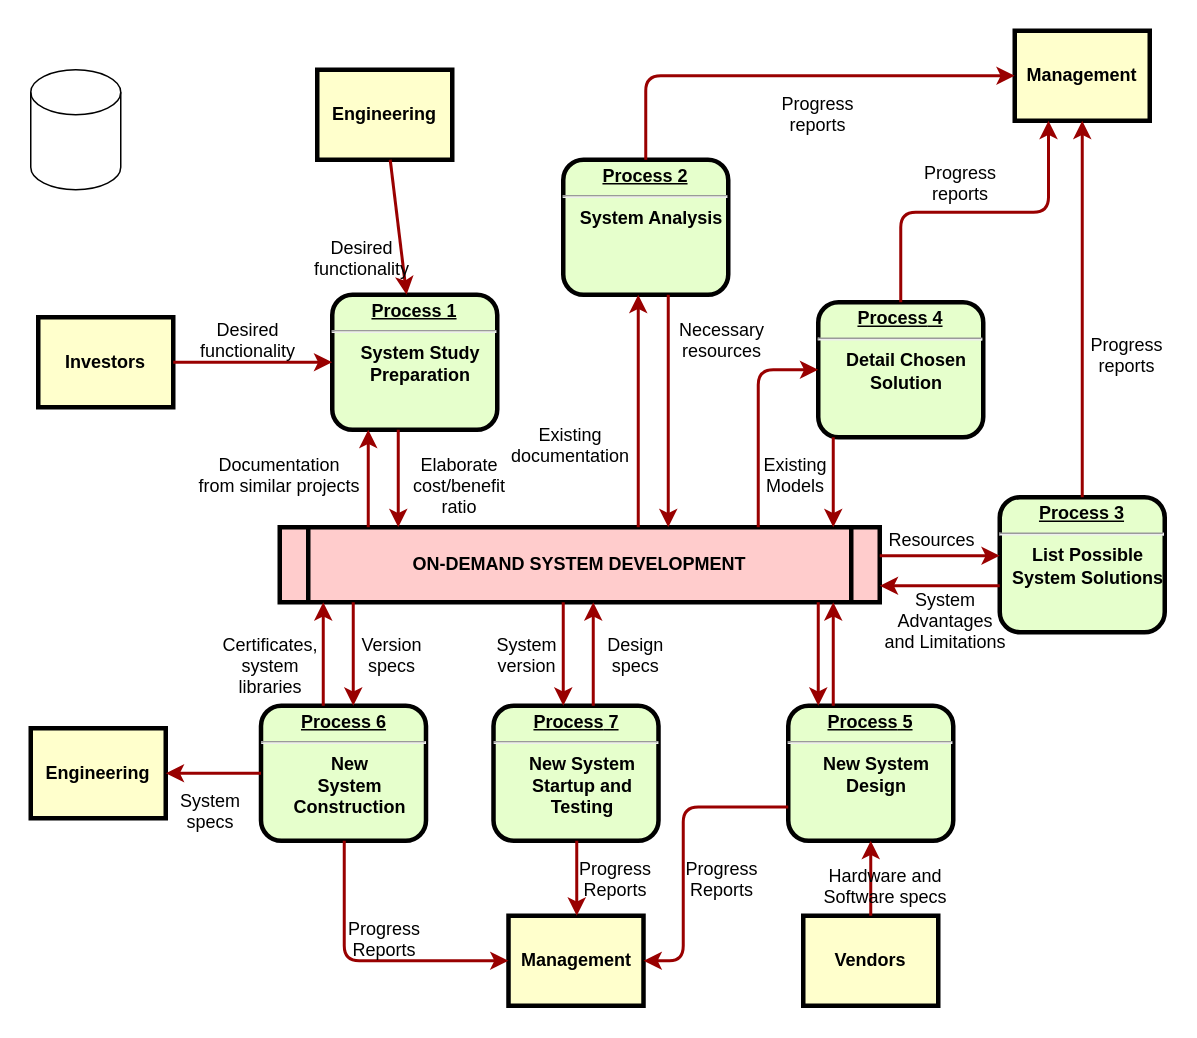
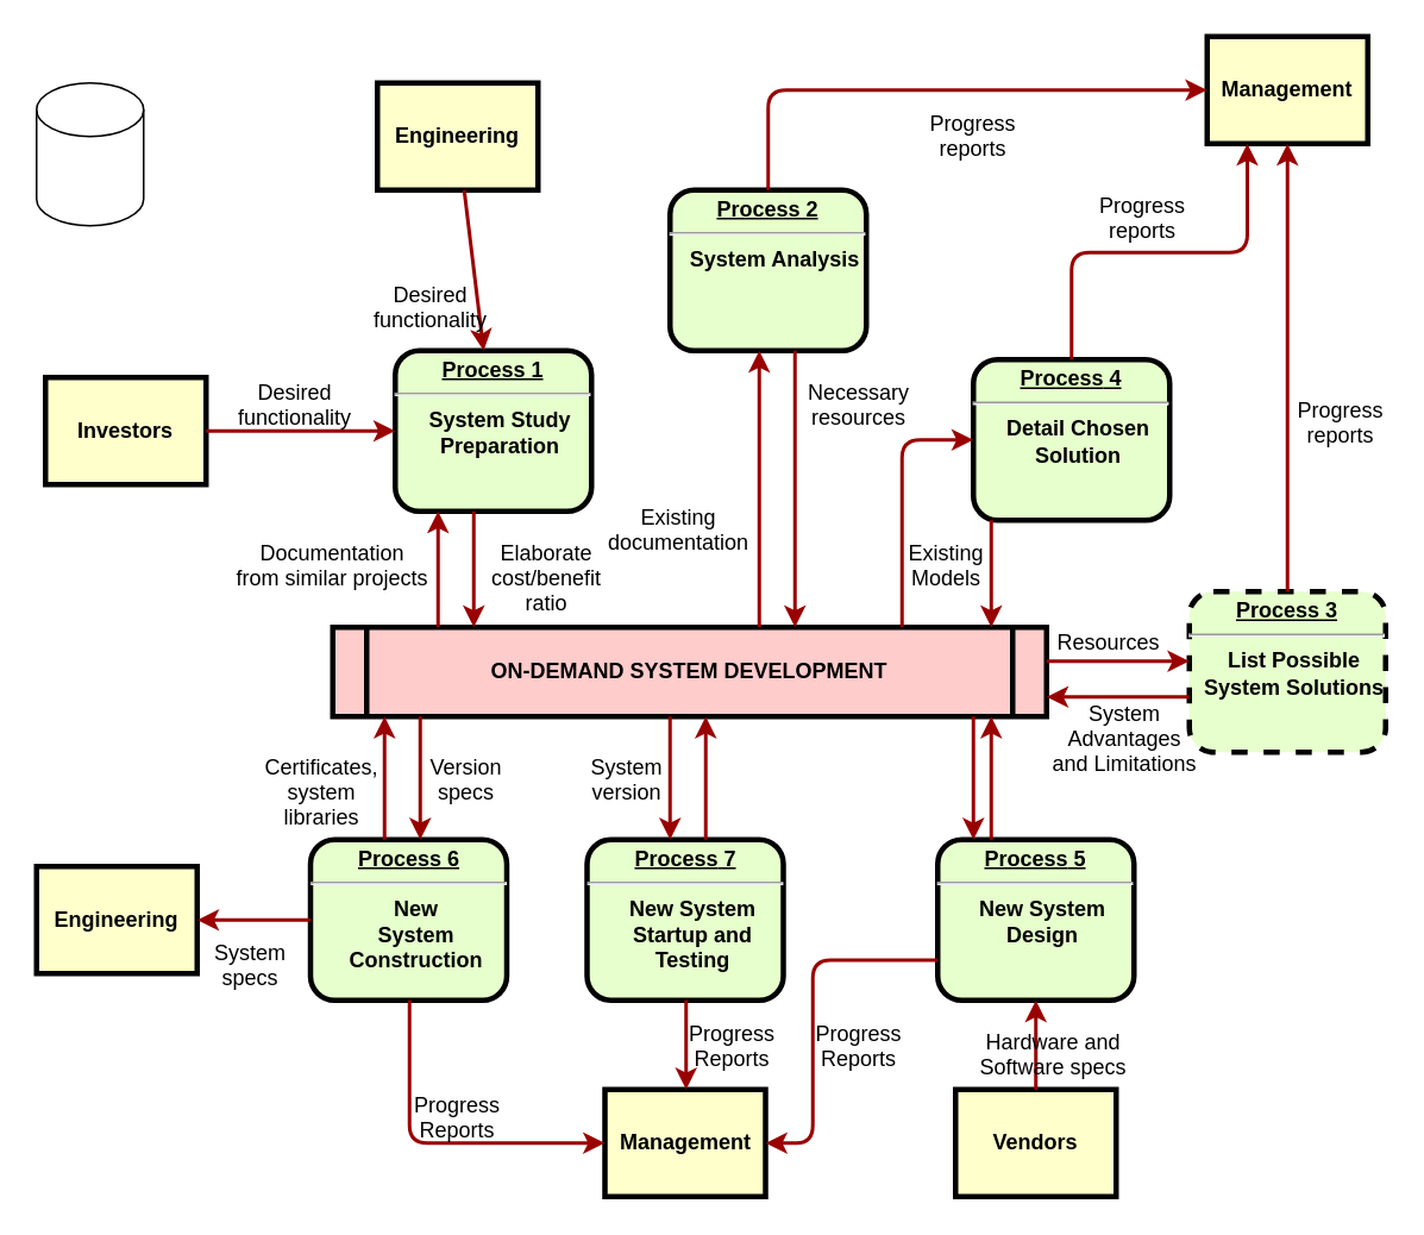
- <mxCell id="7" value="&lt;p style=&quot;margin: 0px; margin-top: 4px; text-align: center; text-decoration: underline;&quot;&gt;&lt;strong&gt;&lt;strong&gt;Process&lt;/strong&gt; 3&lt;br /&gt;&lt;/strong&gt;&lt;/p&gt;&lt;hr /&gt;&lt;p style=&quot;margin: 0px; margin-left: 8px;&quot;&gt;List Possible&lt;/p&gt;&lt;p style=&quot;margin: 0px; margin-left: 8px;&quot;&gt;System Solutions&lt;/p&gt;" style="verticalAlign=middle;align=center;overflow=fill;fontSize=12;fontFamily=Helvetica;html=1;rounded=1;fontStyle=1;strokeWidth=3;fillColor=#E6FFCC" parent="1" vertex="1"><mxGeometry x="666" y="331" width="110" height="90" as="geometry" /></mxCell>
+ <mxCell id="7" value="&lt;p style=&quot;margin: 0px; margin-top: 4px; text-align: center; text-decoration: underline;&quot;&gt;&lt;strong&gt;&lt;strong&gt;Process&lt;/strong&gt; 3&lt;br /&gt;&lt;/strong&gt;&lt;/p&gt;&lt;hr /&gt;&lt;p style=&quot;margin: 0px; margin-left: 8px;&quot;&gt;List Possible&lt;/p&gt;&lt;p style=&quot;margin: 0px; margin-left: 8px;&quot;&gt;System Solutions&lt;/p&gt;" style="verticalAlign=middle;align=center;overflow=fill;fontSize=12;fontFamily=Helvetica;html=1;rounded=1;fontStyle=1;strokeWidth=3;fillColor=#E6FFCC;dashed=1;" parent="1" vertex="1"><mxGeometry x="666" y="331" width="110" height="90" as="geometry" /></mxCell>
- <mxCell id="59" value="Design&#10;specs" style="text;spacingTop=-5;align=center" parent="1" vertex="1"><mxGeometry x="408.5" y="421" width="30" height="20" as="geometry" /></mxCell>
